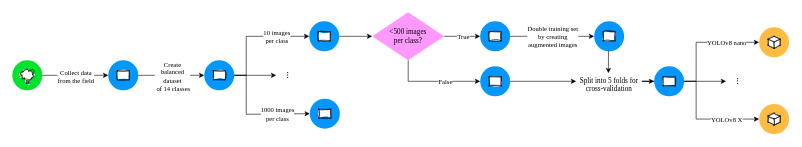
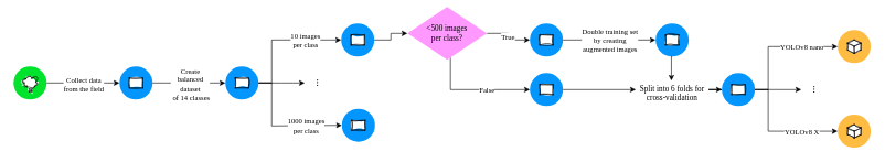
- <mxCell id="33" value="&lt;div&gt;&amp;lt;500 images&lt;/div&gt;&lt;div&gt;per class?&lt;/div&gt;" style="rhombus;whiteSpace=wrap;html=1;fontFamily=Fira sans;fillColor=#FF99FF;strokeColor=none;gradientColor=none;rounded=0;" vertex="1" parent="1"><mxGeometry x="620" y="20" width="120" height="80" as="geometry" /></mxCell>
+ <mxCell id="33" value="&lt;div&gt;&amp;lt;500 images&lt;/div&gt;&lt;div&gt;per class?&lt;/div&gt;" style="rhombus;whiteSpace=wrap;html=1;fontFamily=Fira sans;fillColor=#FF99FF;strokeColor=none;gradientColor=none;rounded=0;" vertex="1" parent="1"><mxGeometry x="615" y="10" width="120" height="80" as="geometry" /></mxCell>
- <mxCell id="47" value="&lt;div align=&quot;center&quot;&gt;Split into 5 folds for cross-validation&lt;/div&gt;" style="text;strokeColor=none;fillColor=none;spacingLeft=4;spacingRight=4;overflow=hidden;rotatable=0;points=[[0,0.5],[1,0.5]];portConstraint=eastwest;fontSize=12;whiteSpace=wrap;html=1;align=center;fontFamily=Fira sans;" vertex="1" parent="1"><mxGeometry x="960" y="120" width="110" height="30" as="geometry" /></mxCell>
+ <mxCell id="47" value="&lt;div align=&quot;center&quot;&gt;Split into 6 folds for cross-validation&lt;/div&gt;" style="text;strokeColor=none;fillColor=none;spacingLeft=4;spacingRight=4;overflow=hidden;rotatable=0;points=[[0,0.5],[1,0.5]];portConstraint=eastwest;fontSize=12;whiteSpace=wrap;html=1;align=center;fontFamily=Fira sans;" vertex="1" parent="1"><mxGeometry x="960" y="120" width="110" height="30" as="geometry" /></mxCell>
